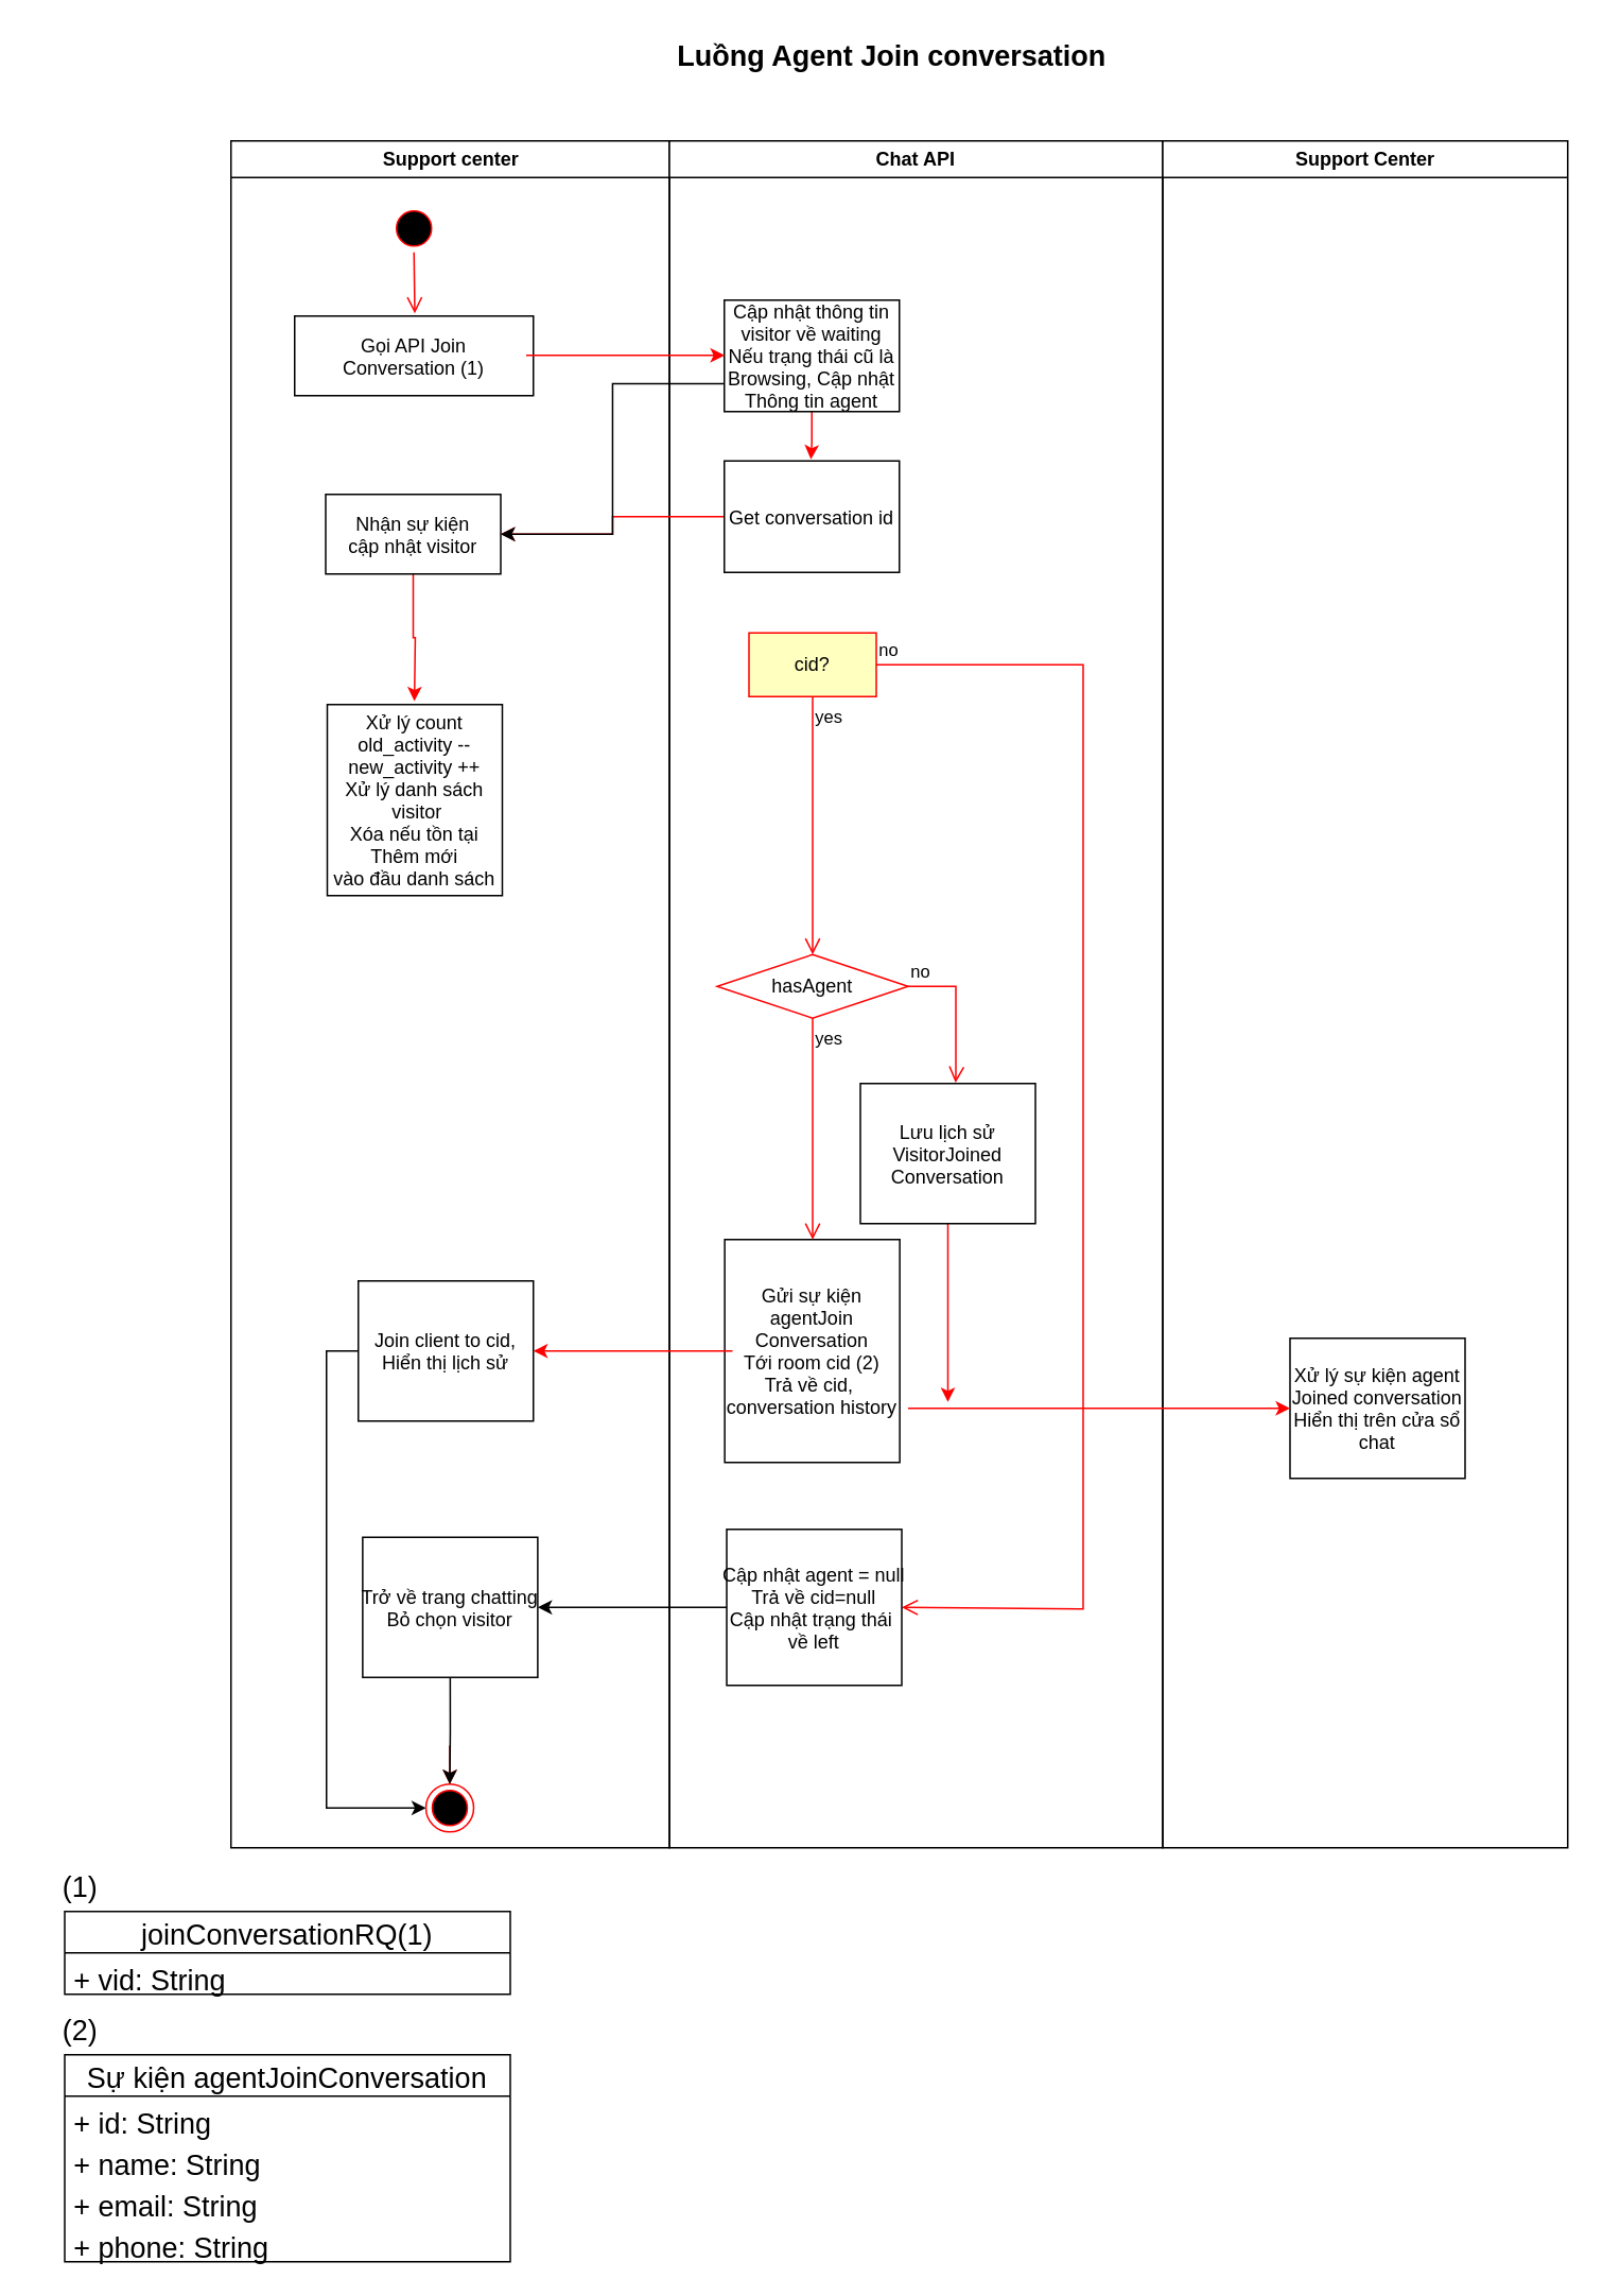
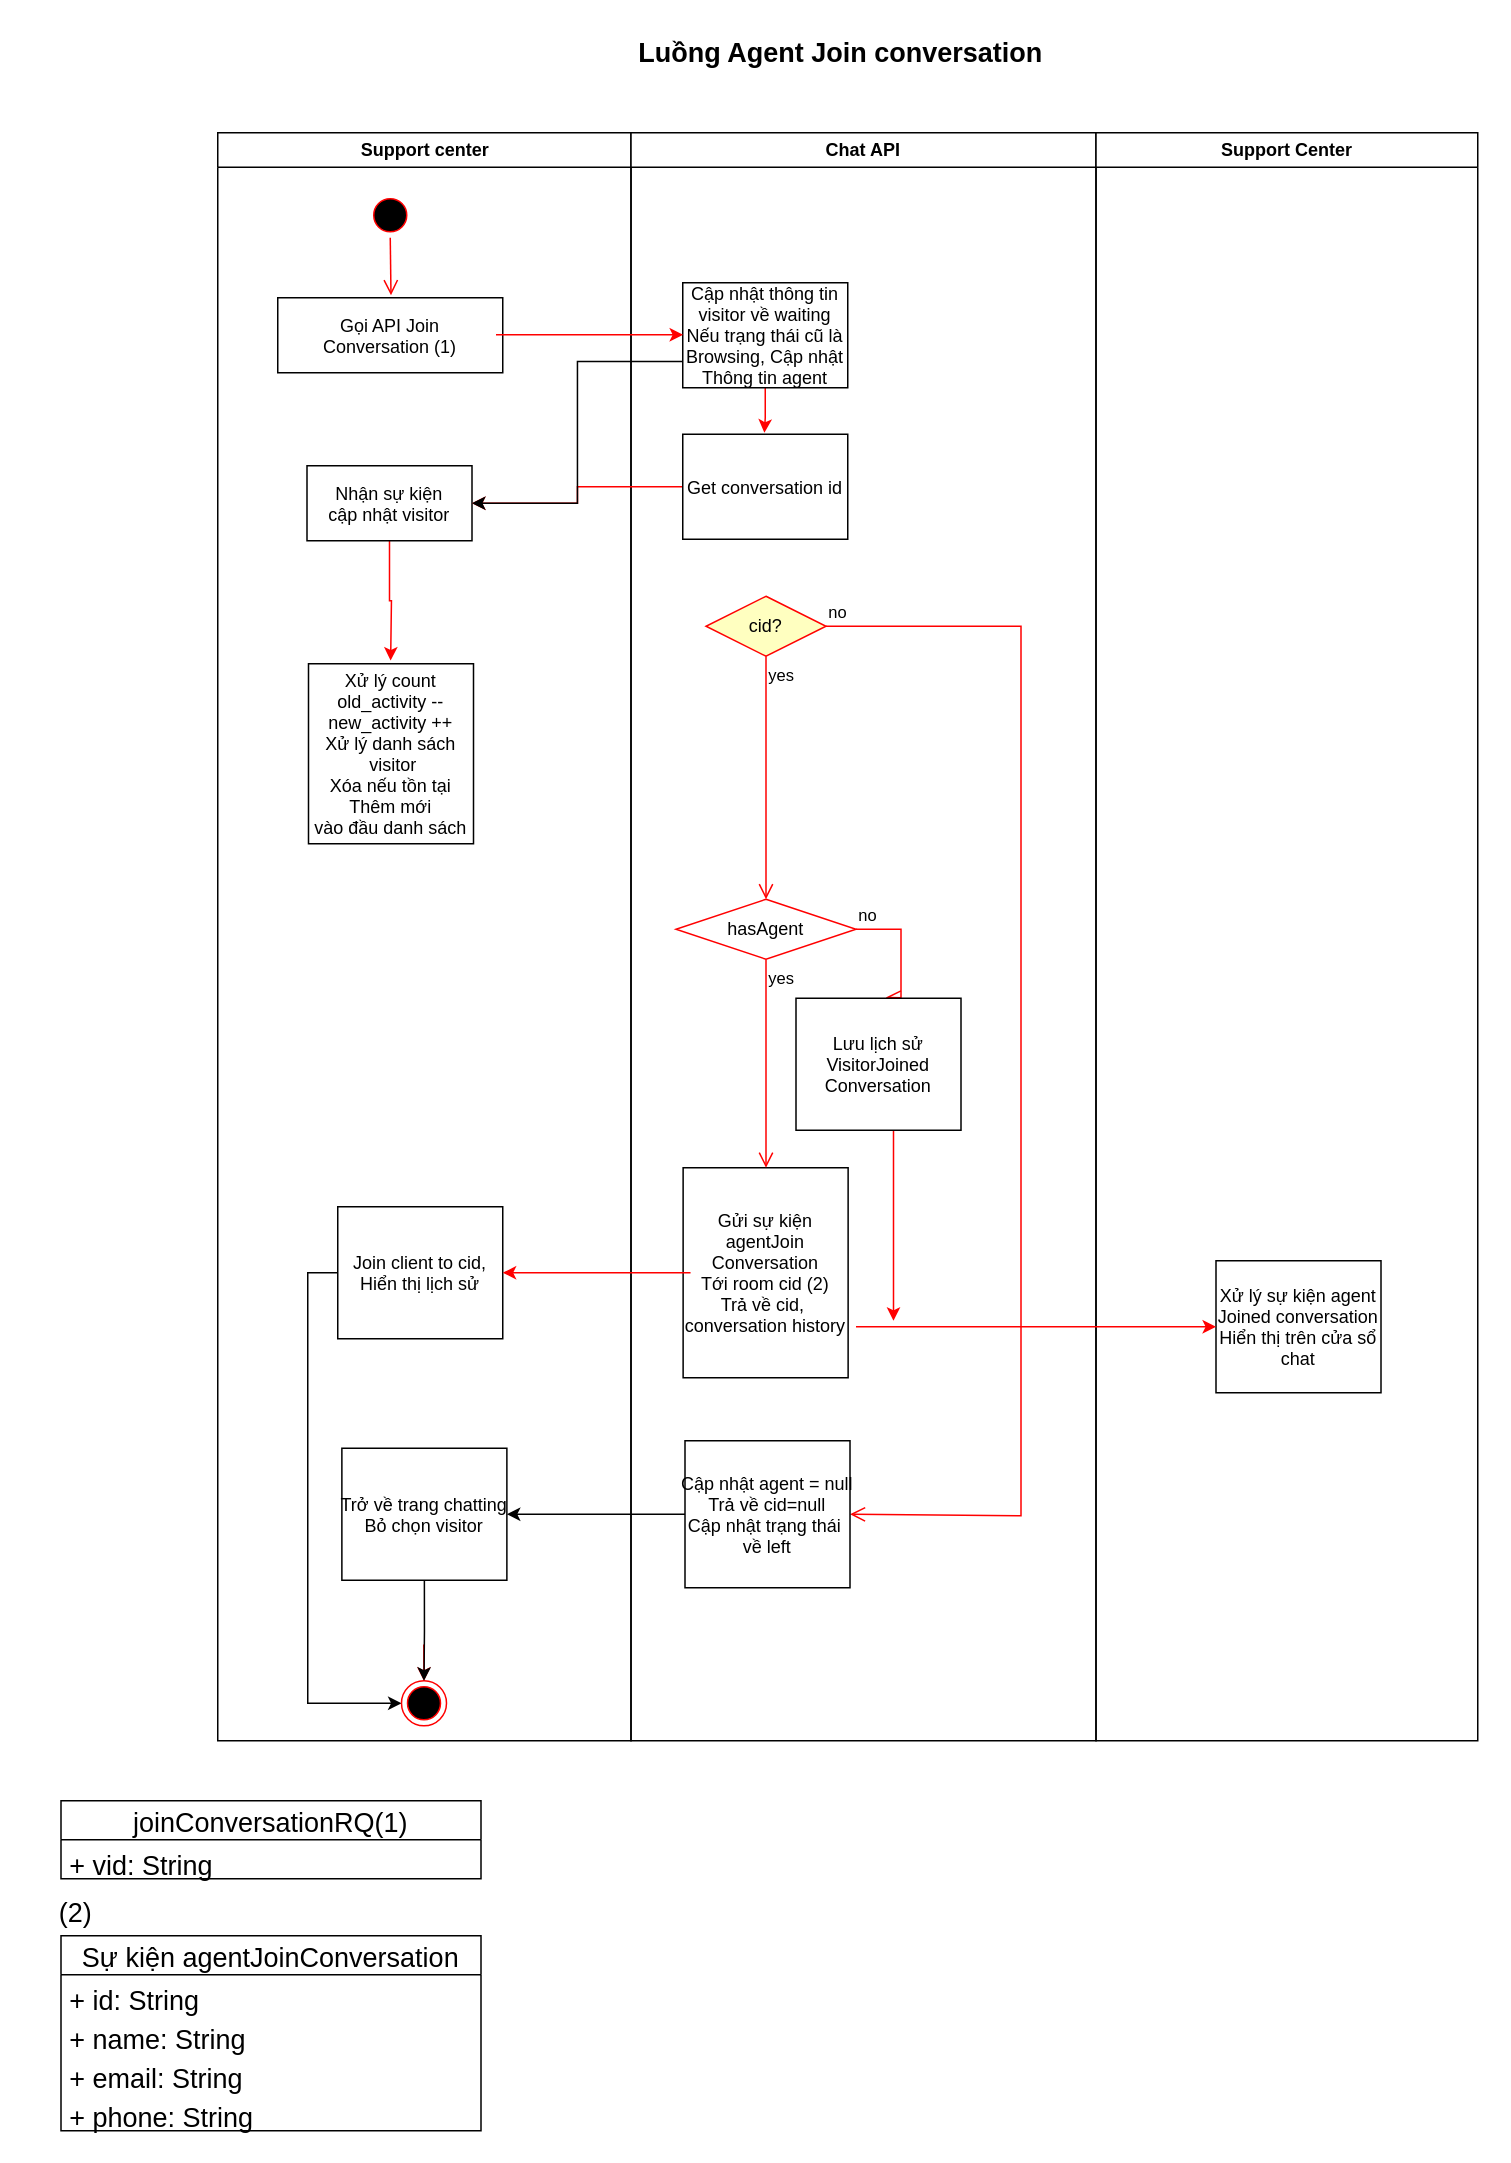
- <mxCell id="19" value="cid?" style="whiteSpace=wrap;html=1;fillColor=#ffffc0;strokeColor=#ff0000;rounded=0;" parent="14" vertex="1"><mxGeometry x="50" y="309" width="80" height="40" as="geometry" /></mxCell>
+ <mxCell id="19" value="cid?" style="rhombus;whiteSpace=wrap;html=1;fillColor=#ffffc0;strokeColor=#ff0000;" parent="14" vertex="1"><mxGeometry x="50" y="309" width="80" height="40" as="geometry" /></mxCell>
- <mxCell id="27" value="Lưu lịch sử&#10;VisitorJoined&#10;Conversation" style="fillColor=rgb(255, 255, 255);strokeColor=rgb(0, 0, 0);fontColor=rgb(0, 0, 0);" parent="14" vertex="1"><mxGeometry x="120" y="592" width="110" height="88" as="geometry" /></mxCell>
+ <mxCell id="27" value="Lưu lịch sử&#10;VisitorJoined&#10;Conversation" style="fillColor=rgb(255, 255, 255);strokeColor=rgb(0, 0, 0);fontColor=rgb(0, 0, 0);" parent="14" vertex="1"><mxGeometry x="110" y="577" width="110" height="88" as="geometry" /></mxCell>
- <mxCell id="34" value="(1)" style="text;html=1;strokeColor=none;fillColor=none;align=center;verticalAlign=middle;whiteSpace=wrap;rounded=0;fontSize=18;" parent="1" vertex="1"><mxGeometry x="20" y="1170" width="60" height="30" as="geometry" /></mxCell>
